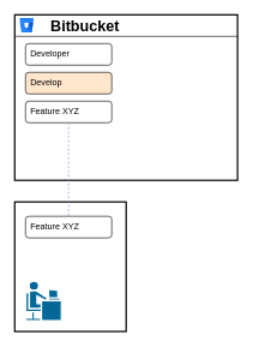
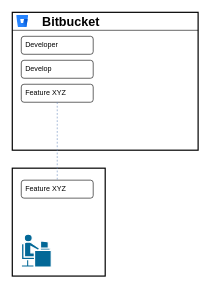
- <mxCell id="4" value="Develop" style="rounded=1;whiteSpace=wrap;html=1;fontColor=#000000;align=left;spacingLeft=5;fillColor=#ffe6cc;" vertex="1" parent="3"><mxGeometry width="120" height="30" as="geometry" /></mxCell>
+ <mxCell id="4" value="Develop" style="rounded=1;whiteSpace=wrap;html=1;fontColor=#000000;align=left;spacingLeft=5;" vertex="1" parent="3"><mxGeometry width="120" height="30" as="geometry" /></mxCell>
